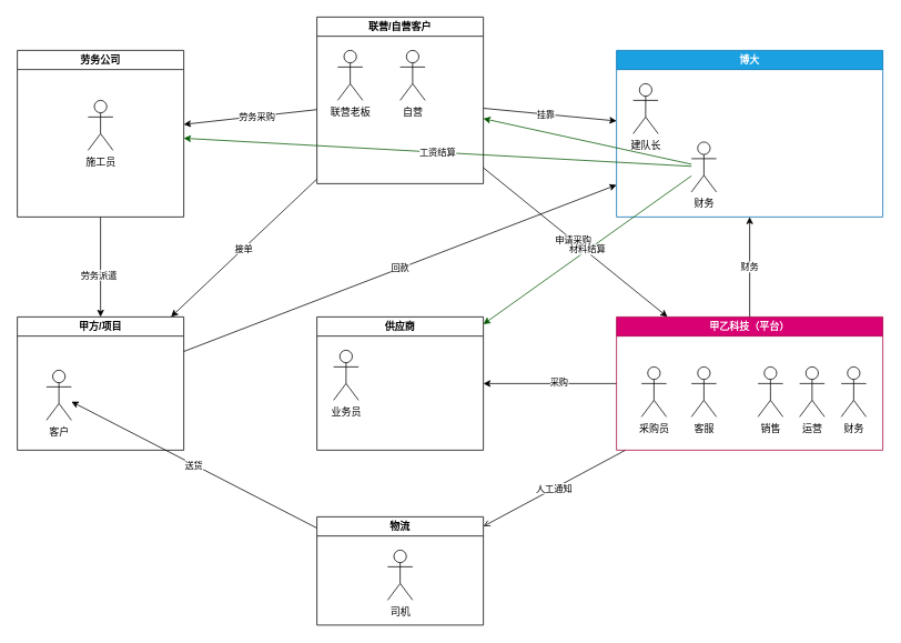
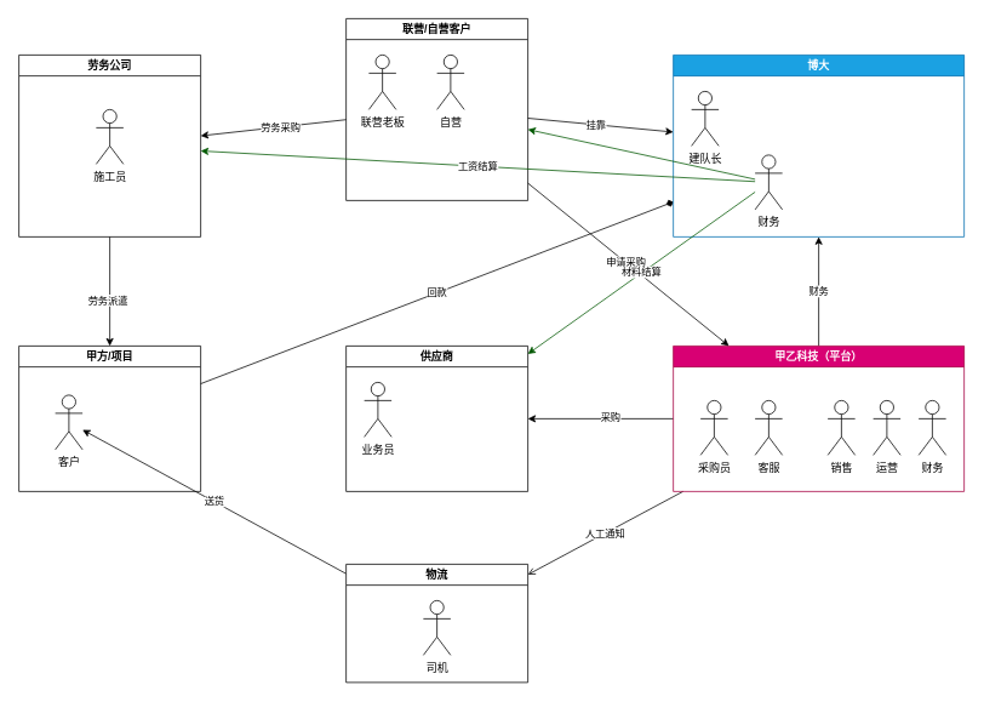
- <mxCell id="2" value="回款" style="edgeStyle=none;html=1;" parent="1" source="3" target="15" edge="1"><mxGeometry relative="1" as="geometry" /></mxCell>
+ <mxCell id="2" value="回款" style="edgeStyle=none;html=1;endArrow=diamond;" parent="1" source="3" target="15" edge="1"><mxGeometry relative="1" as="geometry" /></mxCell>
- <mxCell id="22" value="接单" style="edgeStyle=none;html=1;" parent="1" source="27" target="3" edge="1"><mxGeometry relative="1" as="geometry" /></mxCell>
- <mxCell id="4" value="客户" style="shape=umlActor;verticalLabelPosition=bottom;verticalAlign=top;html=1;outlineConnect=0;" parent="3" vertex="1"><mxGeometry x="35" y="64" width="30" height="60" as="geometry" /></mxCell>
+ <mxCell id="4" value="客户" style="shape=umlActor;verticalLabelPosition=bottom;verticalAlign=top;html=1;outlineConnect=0;" parent="3" vertex="1"><mxGeometry x="40" y="54" width="30" height="60" as="geometry" /></mxCell>
